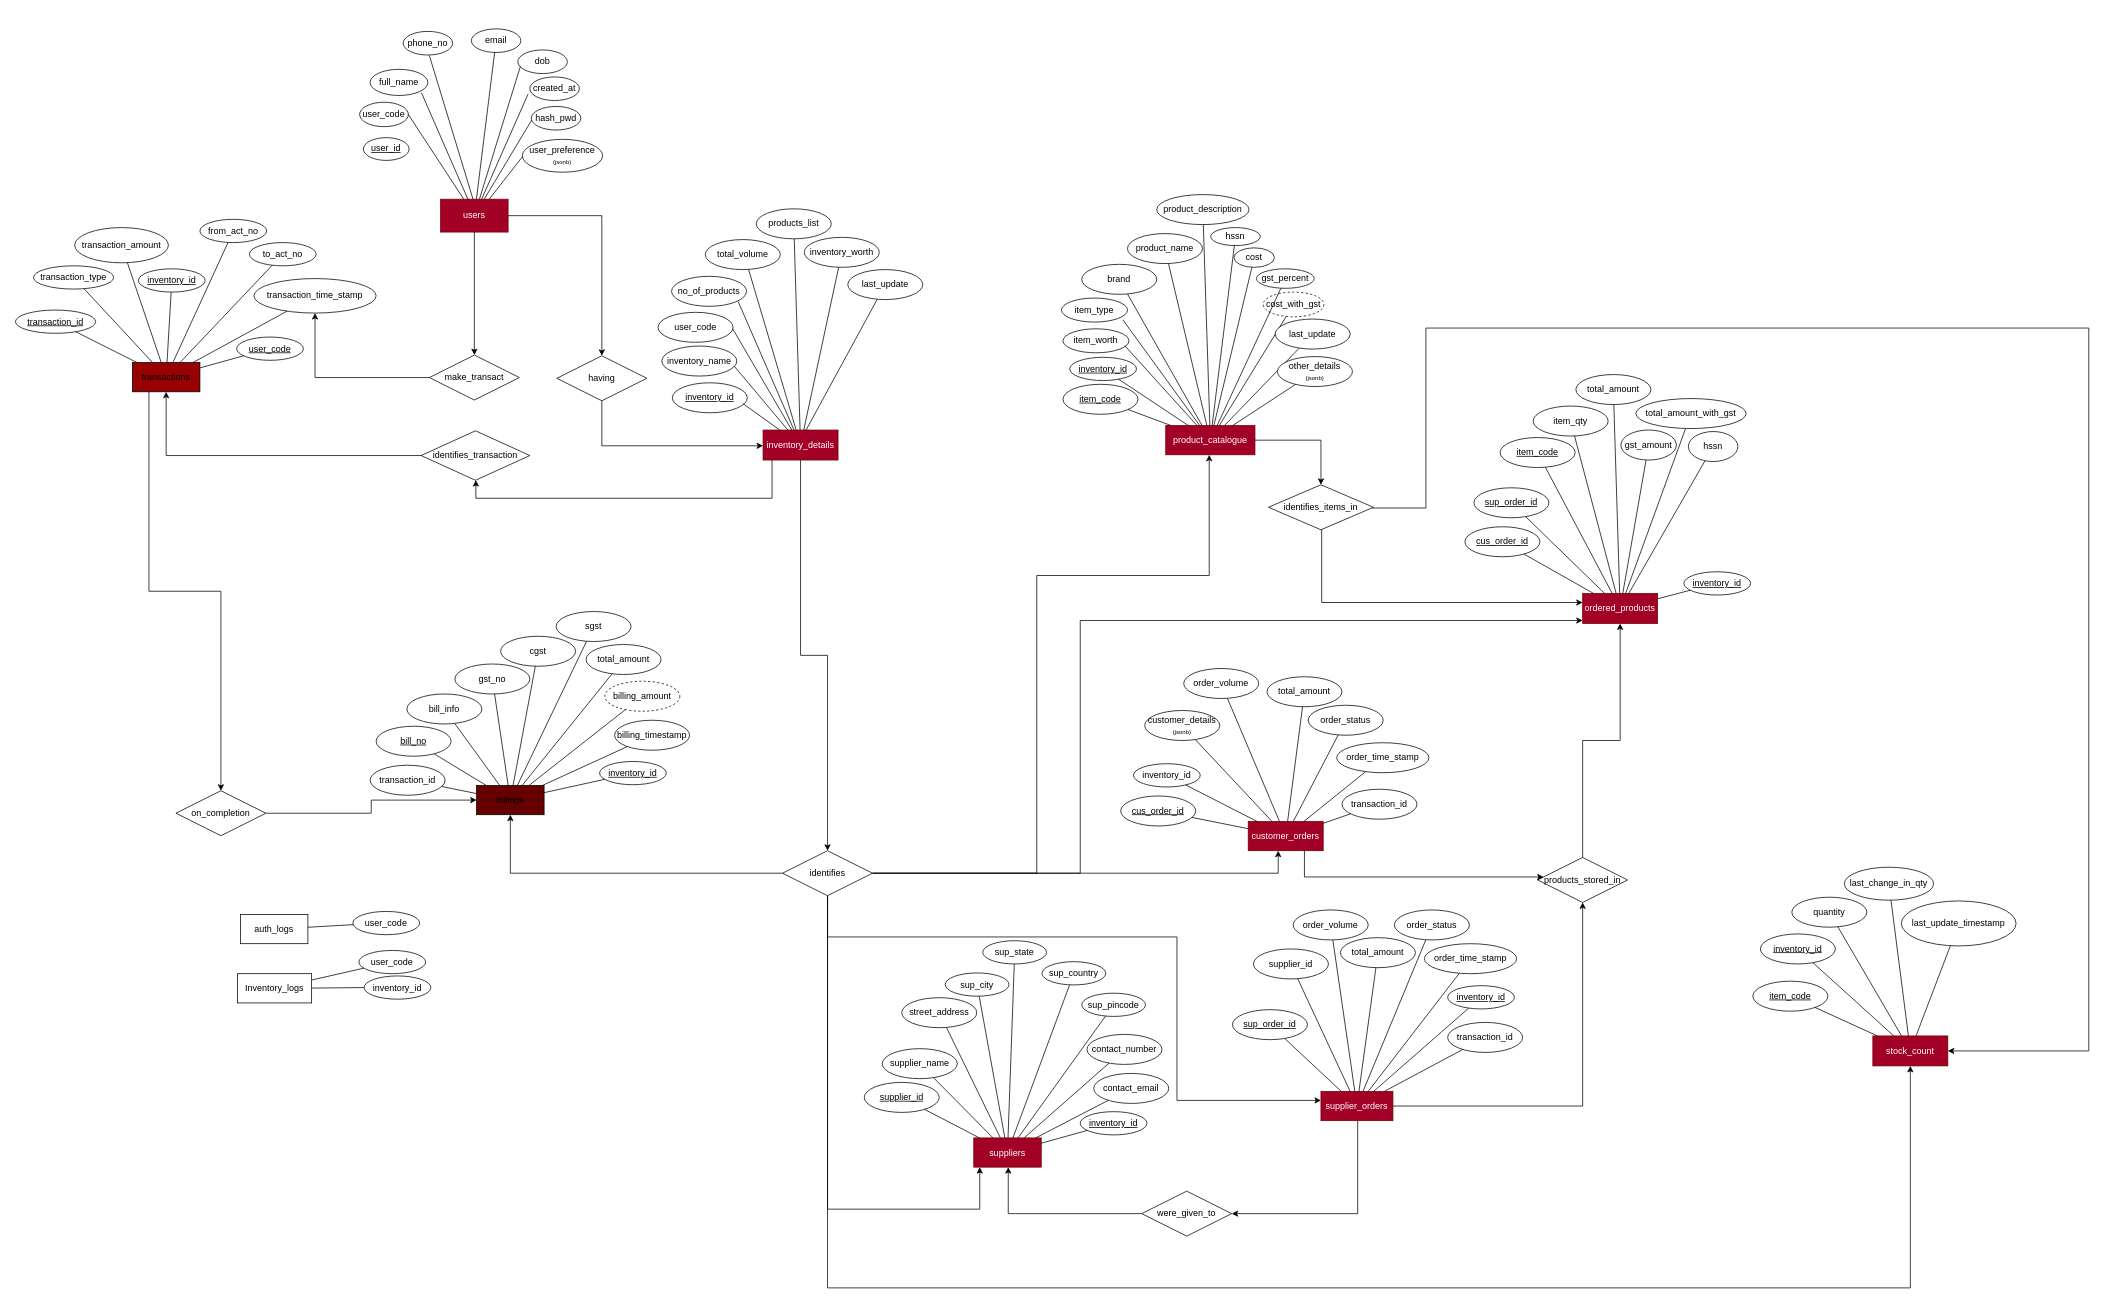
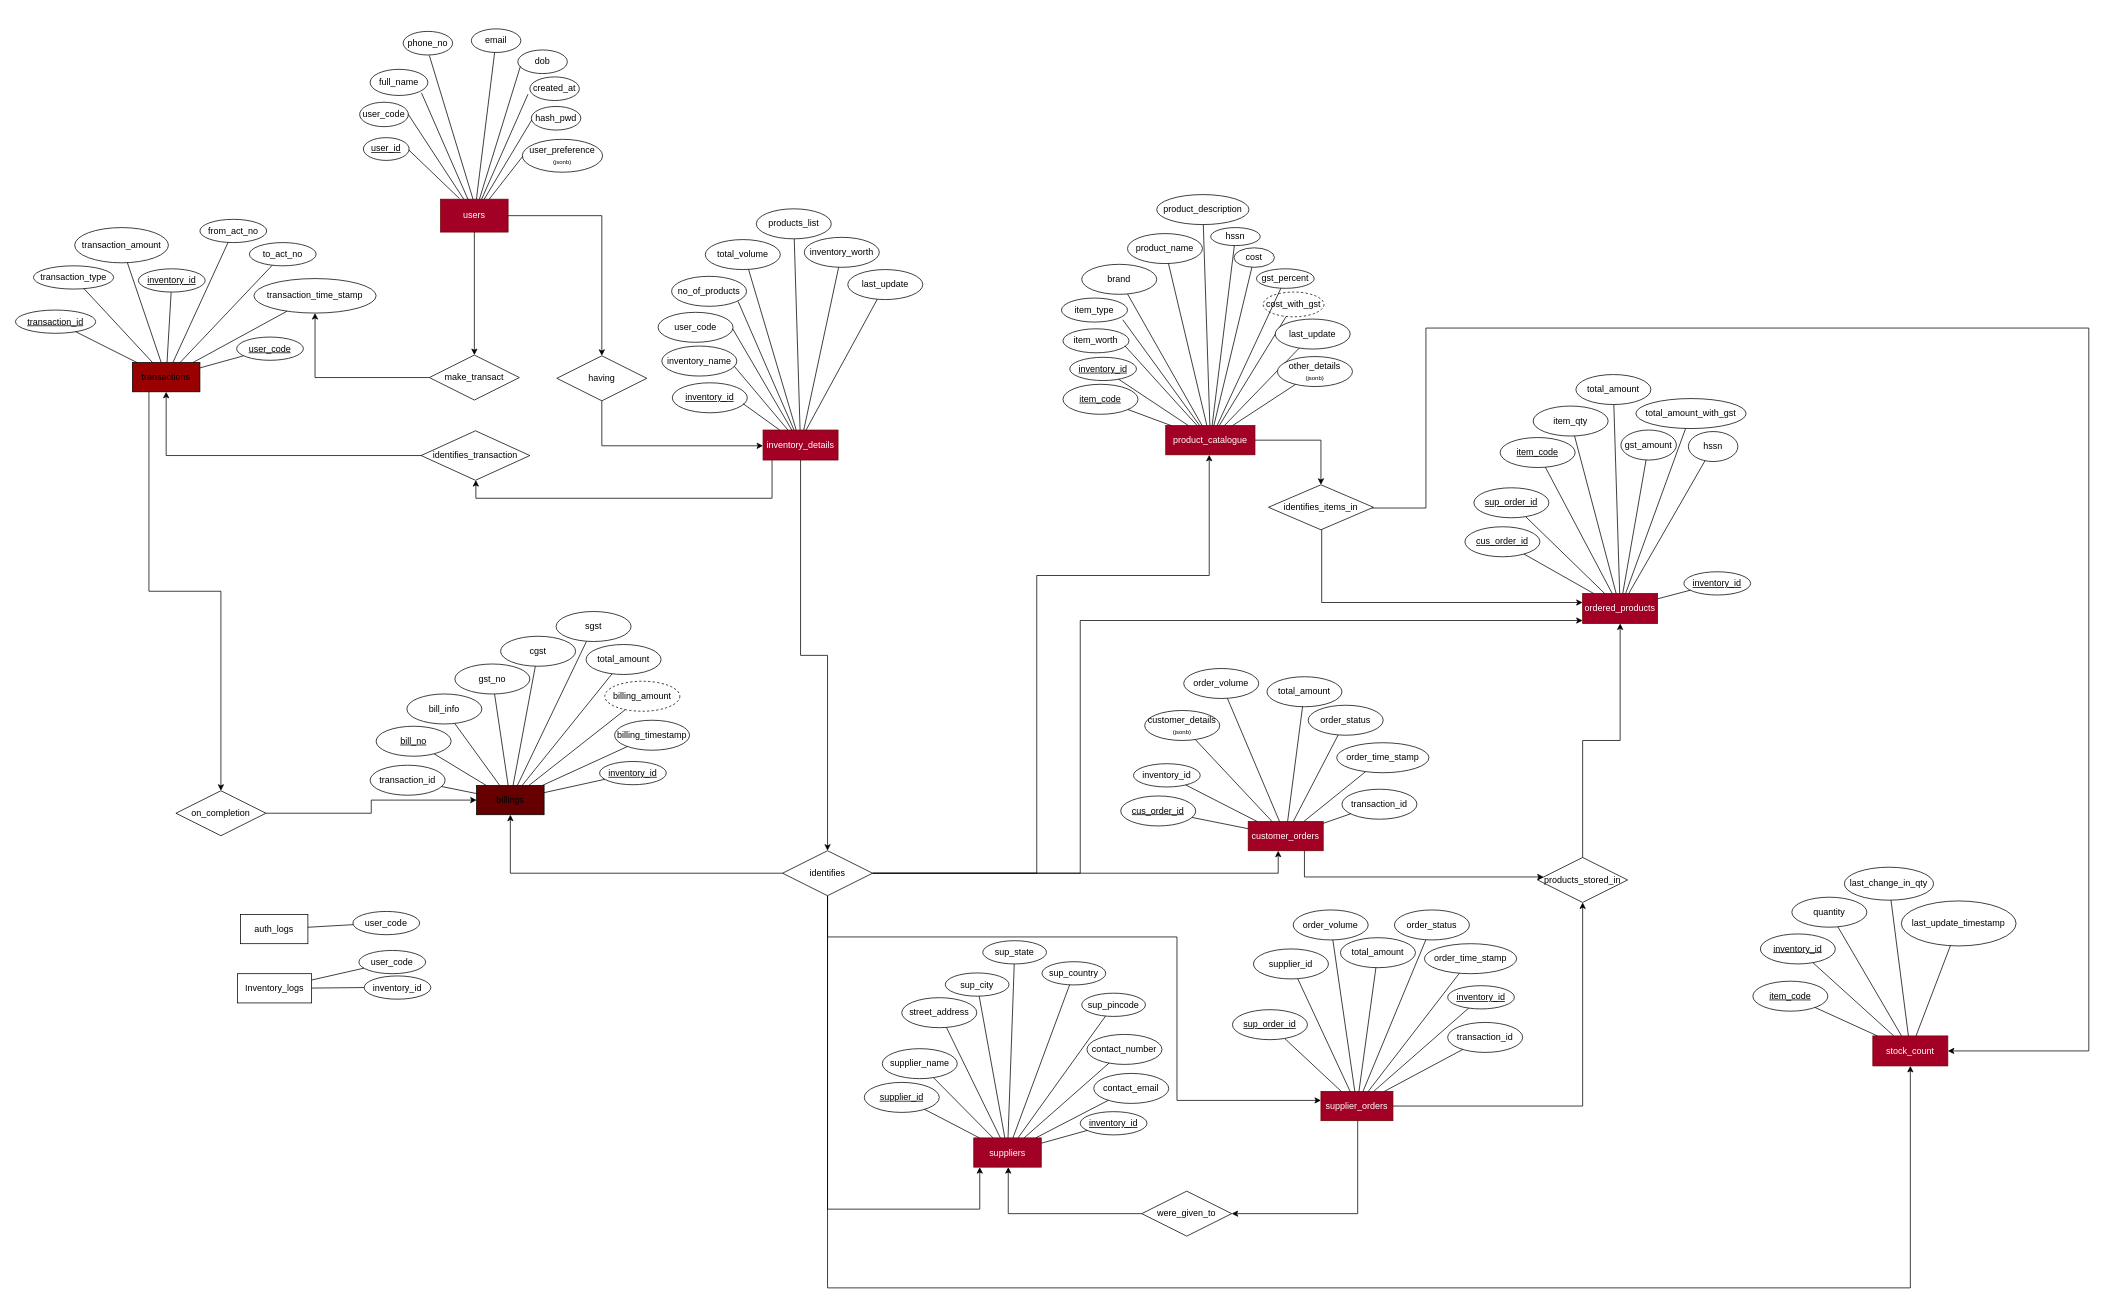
+ <mxCell id="7" value="" style="endArrow=none;html=1;rounded=0;exitX=0.993;exitY=0.543;exitDx=0;exitDy=0;exitPerimeter=0;entryX=0.279;entryY=-0.02;entryDx=0;entryDy=0;entryPerimeter=0;" parent="4" source="6" target="5" edge="1"><mxGeometry relative="1" as="geometry"><mxPoint x="-35" y="201.288" as="sourcePoint" /><mxPoint x="244" y="246.268" as="targetPoint" /><Array as="points" /></mxGeometry></mxCell>
